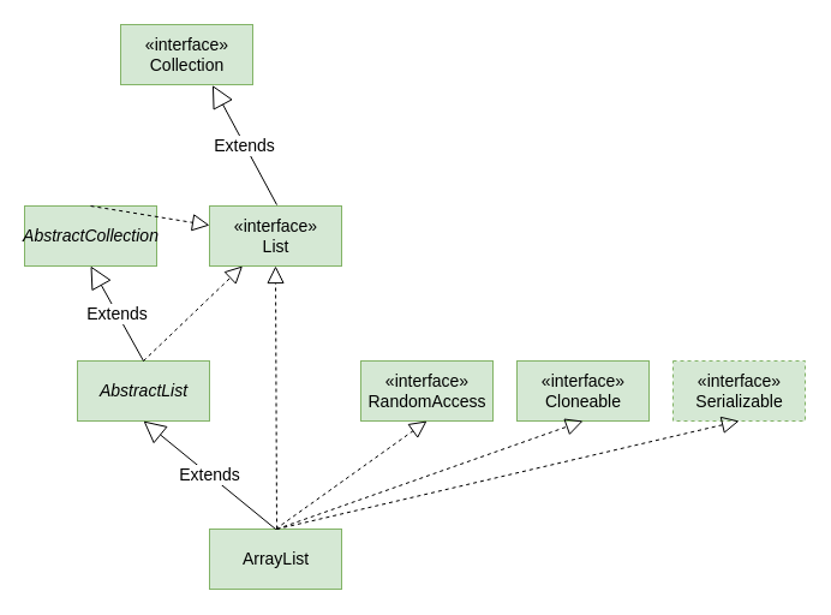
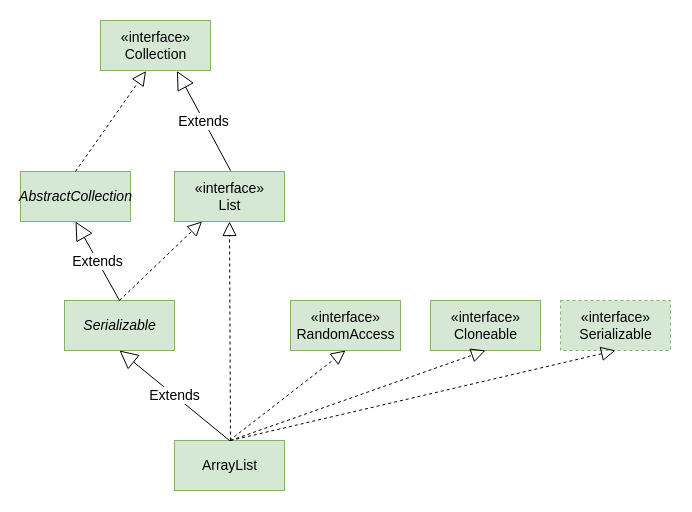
- <mxCell id="17" value="" style="endArrow=block;dashed=1;endFill=0;endSize=12;html=1;rounded=0;exitX=0.5;exitY=0;exitDx=0;exitDy=0;fontSize=14;" parent="1" source="13" target="5" edge="1"><mxGeometry width="160" relative="1" as="geometry"><mxPoint x="150" y="130" as="sourcePoint" /><mxPoint x="310" y="130" as="targetPoint" /></mxGeometry></mxCell>
+ <mxCell id="17" value="" style="endArrow=block;dashed=1;endFill=0;endSize=12;html=1;rounded=0;entryX=0.414;entryY=1.01;entryDx=0;entryDy=0;entryPerimeter=0;exitX=0.5;exitY=0;exitDx=0;exitDy=0;fontSize=14;" parent="1" source="13" target="16" edge="1"><mxGeometry width="160" relative="1" as="geometry"><mxPoint x="150" y="130" as="sourcePoint" /><mxPoint x="310" y="130" as="targetPoint" /></mxGeometry></mxCell>
- <mxCell id="3" value="&lt;i style=&quot;font-size: 14px;&quot;&gt;AbstractList&lt;/i&gt;" style="html=1;fillColor=#d5e8d4;strokeColor=#82b366;fontSize=14;" parent="1" vertex="1"><mxGeometry x="64" y="300" width="110" height="50" as="geometry" /></mxCell>
+ <mxCell id="3" value="&lt;i style=&quot;font-size: 14px;&quot;&gt;Serializable&lt;/i&gt;" style="html=1;fillColor=#d5e8d4;strokeColor=#82b366;fontSize=14;" parent="1" vertex="1"><mxGeometry x="64" y="300" width="110" height="50" as="geometry" /></mxCell>
- <mxCell id="6" value="«interface»&lt;br style=&quot;font-size: 14px;&quot;&gt;RandomAccess" style="html=1;fillColor=#d5e8d4;strokeColor=#82b366;fontSize=14;" parent="1" vertex="1"><mxGeometry x="300" y="300" width="110" height="50" as="geometry" /></mxCell>
+ <mxCell id="6" value="«interface»&lt;br style=&quot;font-size: 14px;&quot;&gt;RandomAccess" style="html=1;fillColor=#d5e8d4;strokeColor=#82b366;fontSize=14;" parent="1" vertex="1"><mxGeometry x="290" y="300" width="110" height="50" as="geometry" /></mxCell>
